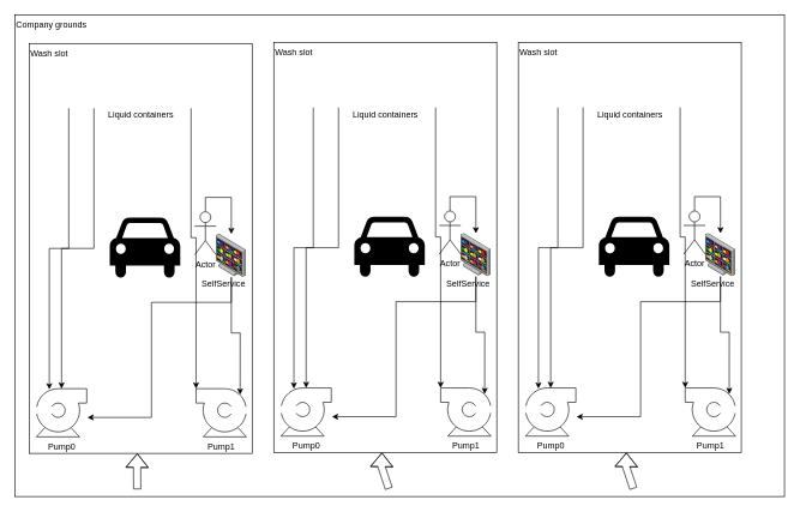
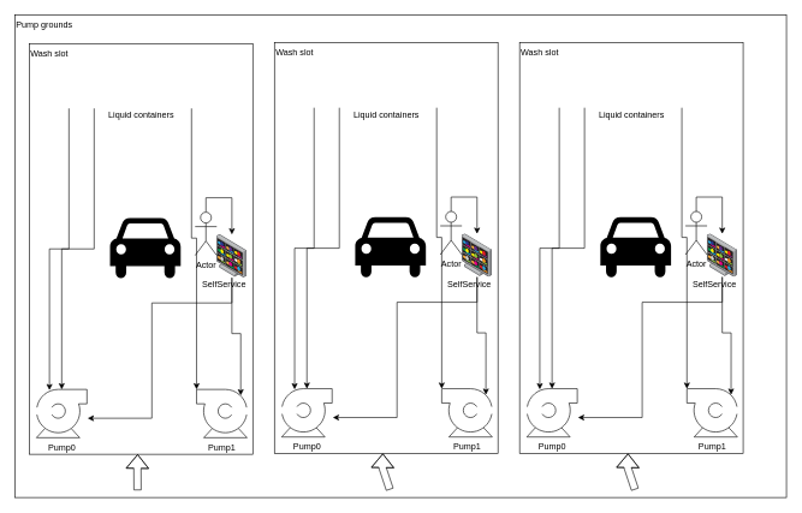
- <mxCell id="2" value="Company grounds" style="rounded=0;whiteSpace=wrap;html=1;verticalAlign=top;align=left;" vertex="1" parent="1"><mxGeometry x="20" y="20" width="1070" height="670" as="geometry" /></mxCell>
+ <mxCell id="2" value="Pump grounds" style="rounded=0;whiteSpace=wrap;html=1;verticalAlign=top;align=left;" vertex="1" parent="1"><mxGeometry x="20" y="20" width="1070" height="670" as="geometry" /></mxCell>
